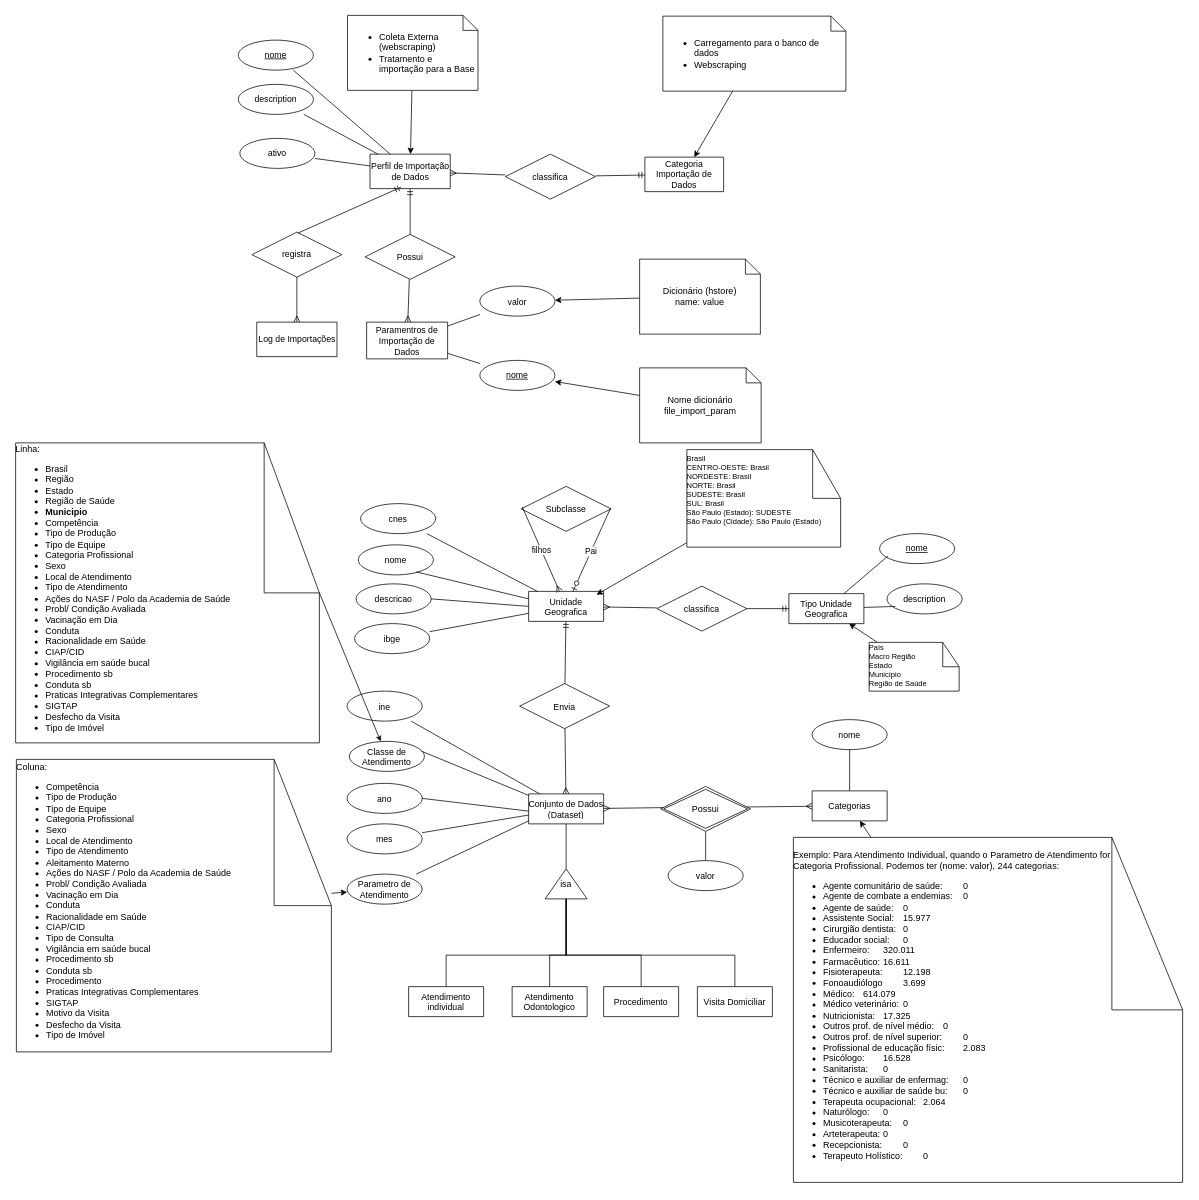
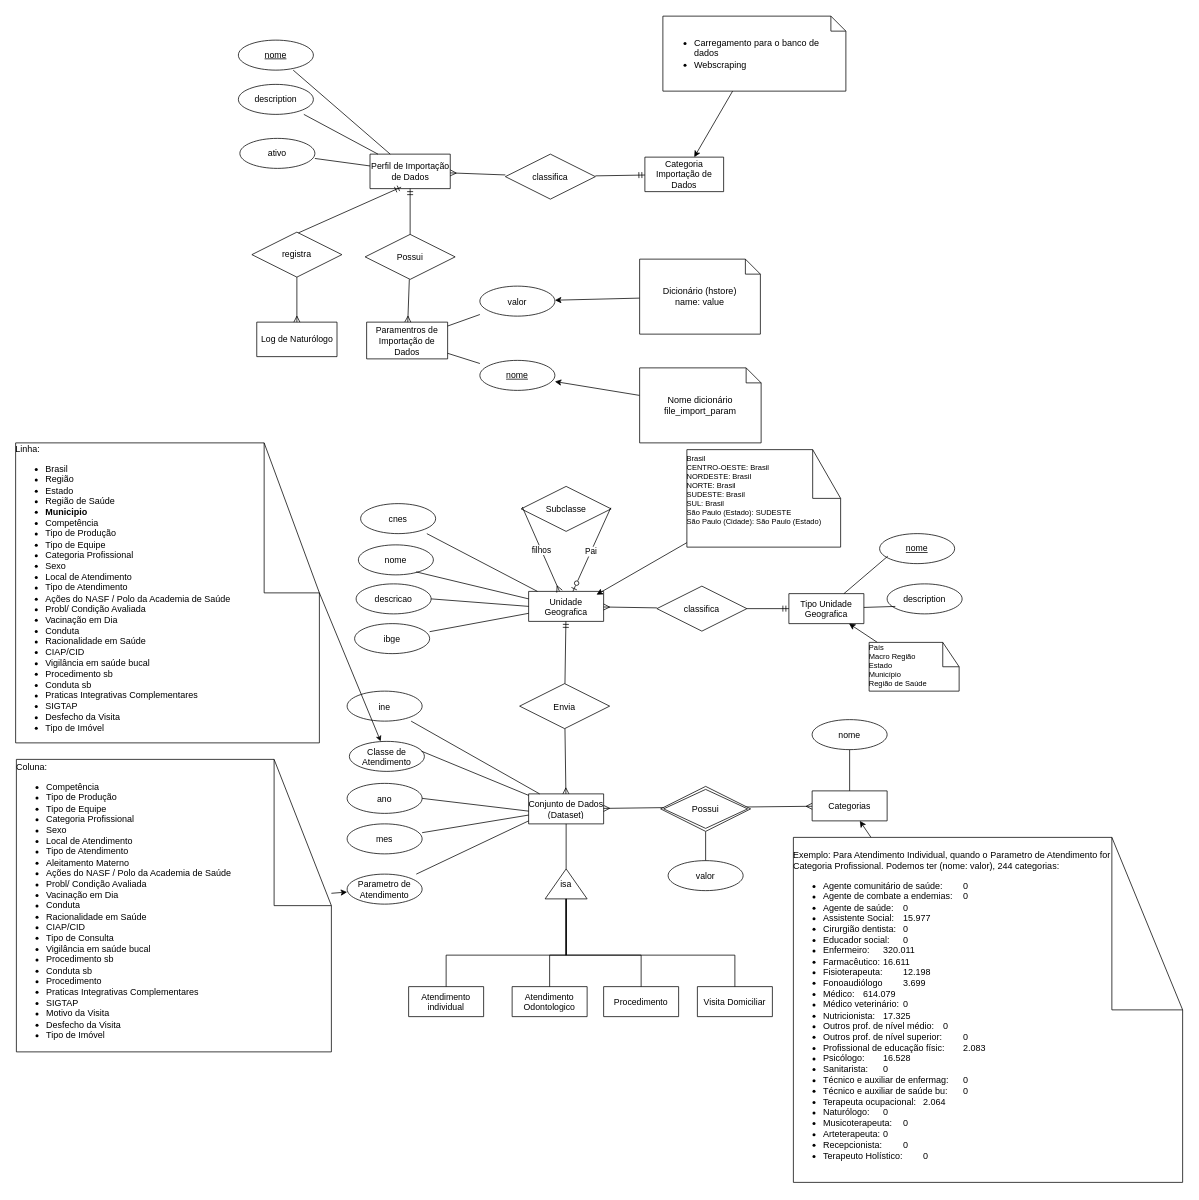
- <mxCell id="99" value="&lt;ul&gt;&lt;li&gt;Coleta Externa (webscraping)&lt;/li&gt;&lt;li&gt;Tratamento e importação para a Base&lt;/li&gt;&lt;/ul&gt;" style="shape=note;size=20;whiteSpace=wrap;html=1;align=left;" parent="1" vertex="1"><mxGeometry x="462.5" y="20" width="174" height="100" as="geometry" /></mxCell>
- <mxCell id="98" style="edgeStyle=none;rounded=0;orthogonalLoop=1;jettySize=auto;html=1;" parent="1" source="99" target="73" edge="1"><mxGeometry relative="1" as="geometry" /></mxCell>
- <mxCell id="100" value="&lt;div style=&quot;&quot;&gt;&lt;span style=&quot;font-size: 11.64px;&quot;&gt;Log de Importações&lt;/span&gt;&lt;/div&gt;" style="verticalAlign=middle;align=center;overflow=width;vsdxID=1;fillColor=#ffffff;gradientColor=none;shape=stencil(nZBRDoQgDERP03+WHsHFe5iISyOCQdT19kIaIxq//Jtp3zTpAFaTaUYNUkwx+F6v1EYD+AUpyRkdKCYFqACrzgf9C352LfuxyWRWg1/yhT/nRE5IsZWuZtCSK8CPeI0e/hF+jV7AJM4PO7KWCyr390bSiNtEtQM=);strokeColor=#000000;spacingTop=-3;spacingBottom=-3;spacingLeft=-3;spacingRight=-3;points=[];labelBackgroundColor=none;rounded=0;html=1;whiteSpace=wrap;" parent="1" vertex="1"><mxGeometry x="341.5" y="429" width="107" height="46" as="geometry" /></mxCell>
+ <mxCell id="100" value="&lt;div style=&quot;&quot;&gt;&lt;span style=&quot;font-size: 11.64px;&quot;&gt;Log de Naturólogo&lt;/span&gt;&lt;/div&gt;" style="verticalAlign=middle;align=center;overflow=width;vsdxID=1;fillColor=#ffffff;gradientColor=none;shape=stencil(nZBRDoQgDERP03+WHsHFe5iISyOCQdT19kIaIxq//Jtp3zTpAFaTaUYNUkwx+F6v1EYD+AUpyRkdKCYFqACrzgf9C352LfuxyWRWg1/yhT/nRE5IsZWuZtCSK8CPeI0e/hF+jV7AJM4PO7KWCyr390bSiNtEtQM=);strokeColor=#000000;spacingTop=-3;spacingBottom=-3;spacingLeft=-3;spacingRight=-3;points=[];labelBackgroundColor=none;rounded=0;html=1;whiteSpace=wrap;" parent="1" vertex="1"><mxGeometry x="341.5" y="429" width="107" height="46" as="geometry" /></mxCell>
